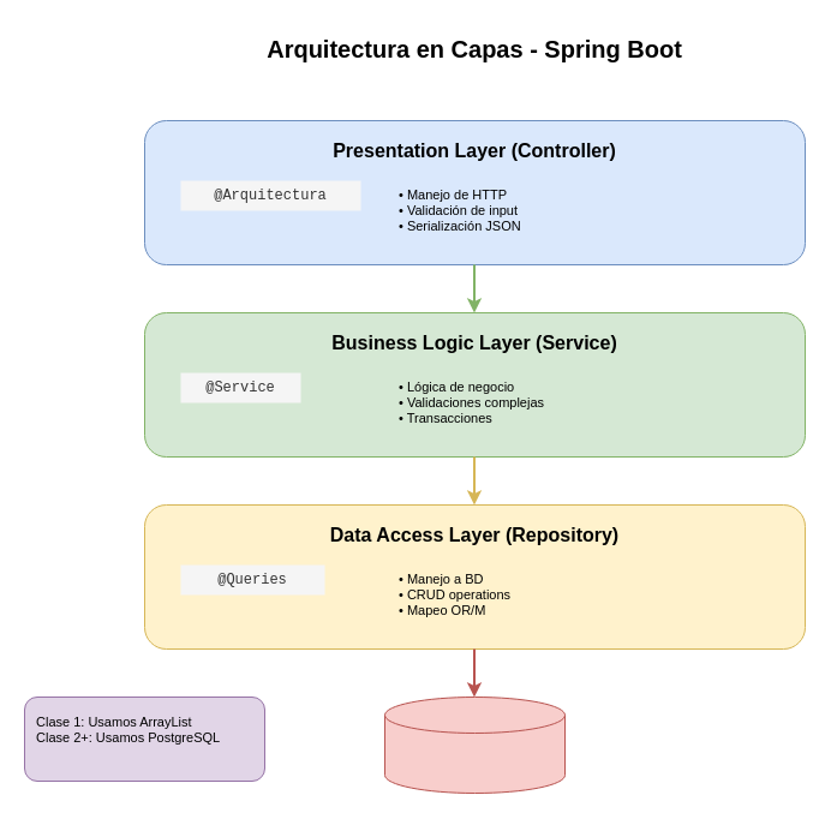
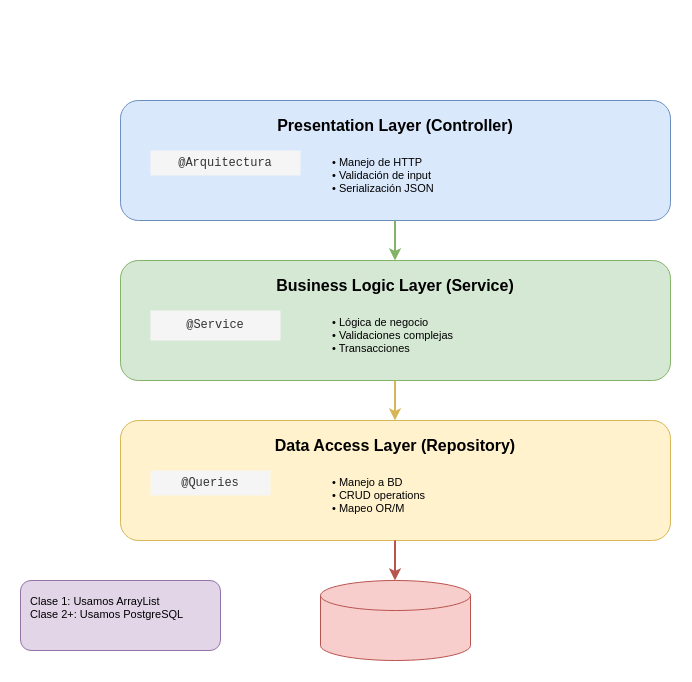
- <mxCell id="2" value="Arquitectura en Capas - Spring Boot" style="text;html=1;strokeColor=none;fillColor=none;align=center;verticalAlign=middle;whiteSpace=wrap;fontSize=20;fontStyle=1" vertex="1" parent="1"><mxGeometry x="195" y="20" width="400" height="40" as="geometry" /></mxCell>
- <mxCell id="10" value="@Service" style="text;html=1;strokeColor=none;fillColor=#f5f5f5;align=center;verticalAlign=middle;whiteSpace=wrap;fontSize=12;fontFamily=Courier New;fontColor=#333333;" vertex="1" parent="1"><mxGeometry x="150" y="310" width="100" height="25" as="geometry" /></mxCell>
+ <mxCell id="10" value="@Service" style="text;html=1;strokeColor=none;fillColor=#f5f5f5;align=center;verticalAlign=middle;whiteSpace=wrap;fontSize=12;fontFamily=Courier New;fontColor=#333333;" vertex="1" parent="1"><mxGeometry x="150" y="310" width="130" height="30" as="geometry" /></mxCell>
